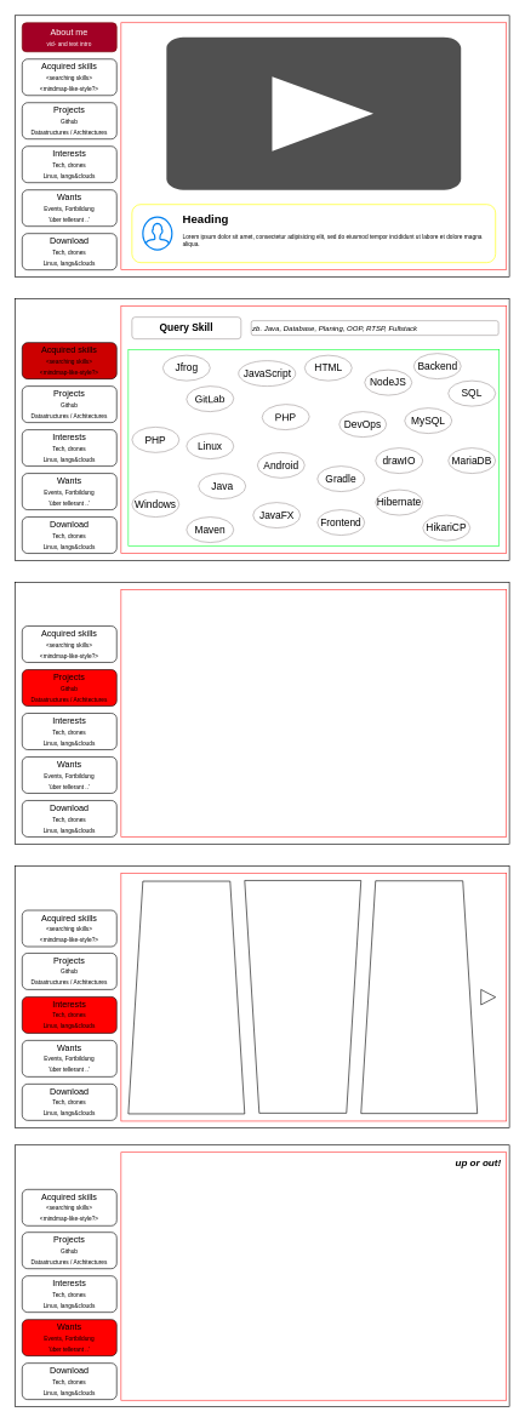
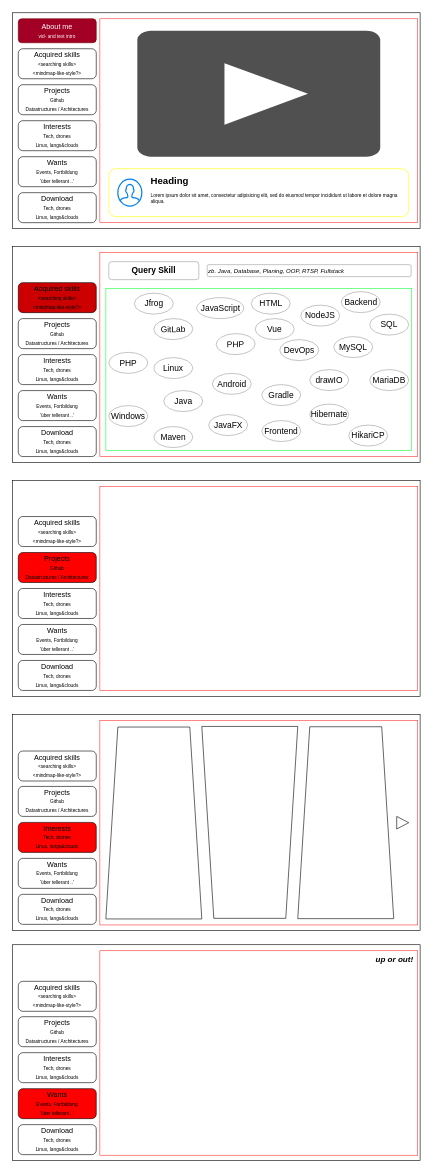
+ <mxCell id="64" value="Vue" style="ellipse;whiteSpace=wrap;html=1;fontSize=14;strokeColor=#A29A9A;fillColor=none;" parent="1" vertex="1"><mxGeometry x="425" y="530" width="65" height="35" as="geometry" /></mxCell>
